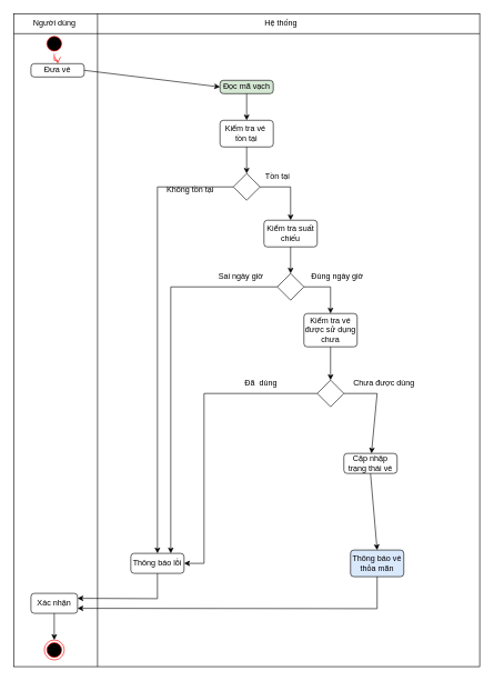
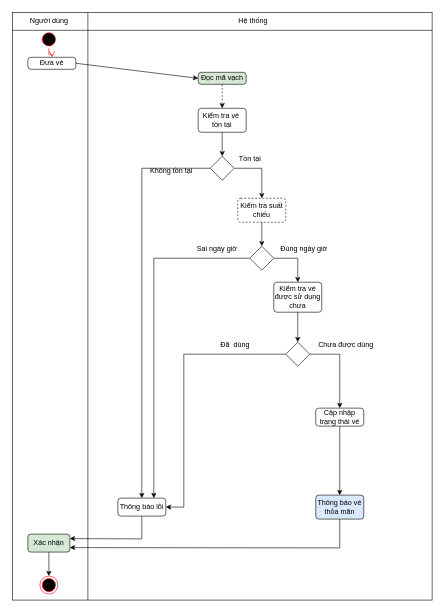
- <mxCell id="10" value="" style="endArrow=classic;html=1;rounded=0;exitX=0.5;exitY=1;exitDx=0;exitDy=0;entryX=0.5;entryY=0;entryDx=0;entryDy=0;" edge="1" parent="1" source="8" target="11"><mxGeometry width="50" height="50" relative="1" as="geometry"><mxPoint x="131" y="140" as="sourcePoint" /><mxPoint x="340" y="140" as="targetPoint" /></mxGeometry></mxCell>
+ <mxCell id="10" value="" style="endArrow=classic;html=1;rounded=0;exitX=0.5;exitY=1;exitDx=0;exitDy=0;entryX=0.5;entryY=0;entryDx=0;entryDy=0;dashed=1;" edge="1" parent="1" source="8" target="11"><mxGeometry width="50" height="50" relative="1" as="geometry"><mxPoint x="131" y="140" as="sourcePoint" /><mxPoint x="340" y="140" as="targetPoint" /></mxGeometry></mxCell>
- <mxCell id="12" value="Kiểm tra suất chiếu" style="html=1;align=center;verticalAlign=middle;rounded=1;absoluteArcSize=1;arcSize=10;dashed=0;whiteSpace=wrap;" vertex="1" parent="1"><mxGeometry x="396" y="330" width="80" height="40" as="geometry" /></mxCell>
+ <mxCell id="12" value="Kiểm tra suất chiếu" style="html=1;align=center;verticalAlign=middle;rounded=1;absoluteArcSize=1;arcSize=10;dashed=1;whiteSpace=wrap;" vertex="1" parent="1"><mxGeometry x="396" y="330" width="80" height="40" as="geometry" /></mxCell>
- <mxCell id="26" value="Cập nhập trạng thái vé" style="html=1;align=center;verticalAlign=middle;rounded=1;absoluteArcSize=1;arcSize=10;dashed=0;whiteSpace=wrap;" vertex="1" parent="1"><mxGeometry x="516" y="680" width="80" height="30" as="geometry" /></mxCell>
+ <mxCell id="26" value="Cập nhập trạng thái vé" style="html=1;align=center;verticalAlign=middle;rounded=1;absoluteArcSize=1;arcSize=10;dashed=0;whiteSpace=wrap;" vertex="1" parent="1"><mxGeometry x="526" y="680" width="80" height="30" as="geometry" /></mxCell>
- <mxCell id="29" value="Xác nhận" style="html=1;align=center;verticalAlign=middle;rounded=1;absoluteArcSize=1;arcSize=10;dashed=0;whiteSpace=wrap;" vertex="1" parent="1"><mxGeometry x="46" y="890" width="70" height="30" as="geometry" /></mxCell>
+ <mxCell id="29" value="Xác nhận" style="html=1;align=center;verticalAlign=middle;rounded=1;absoluteArcSize=1;arcSize=10;dashed=0;whiteSpace=wrap;fillColor=#d5e8d4;" vertex="1" parent="1"><mxGeometry x="46" y="890" width="70" height="30" as="geometry" /></mxCell>
